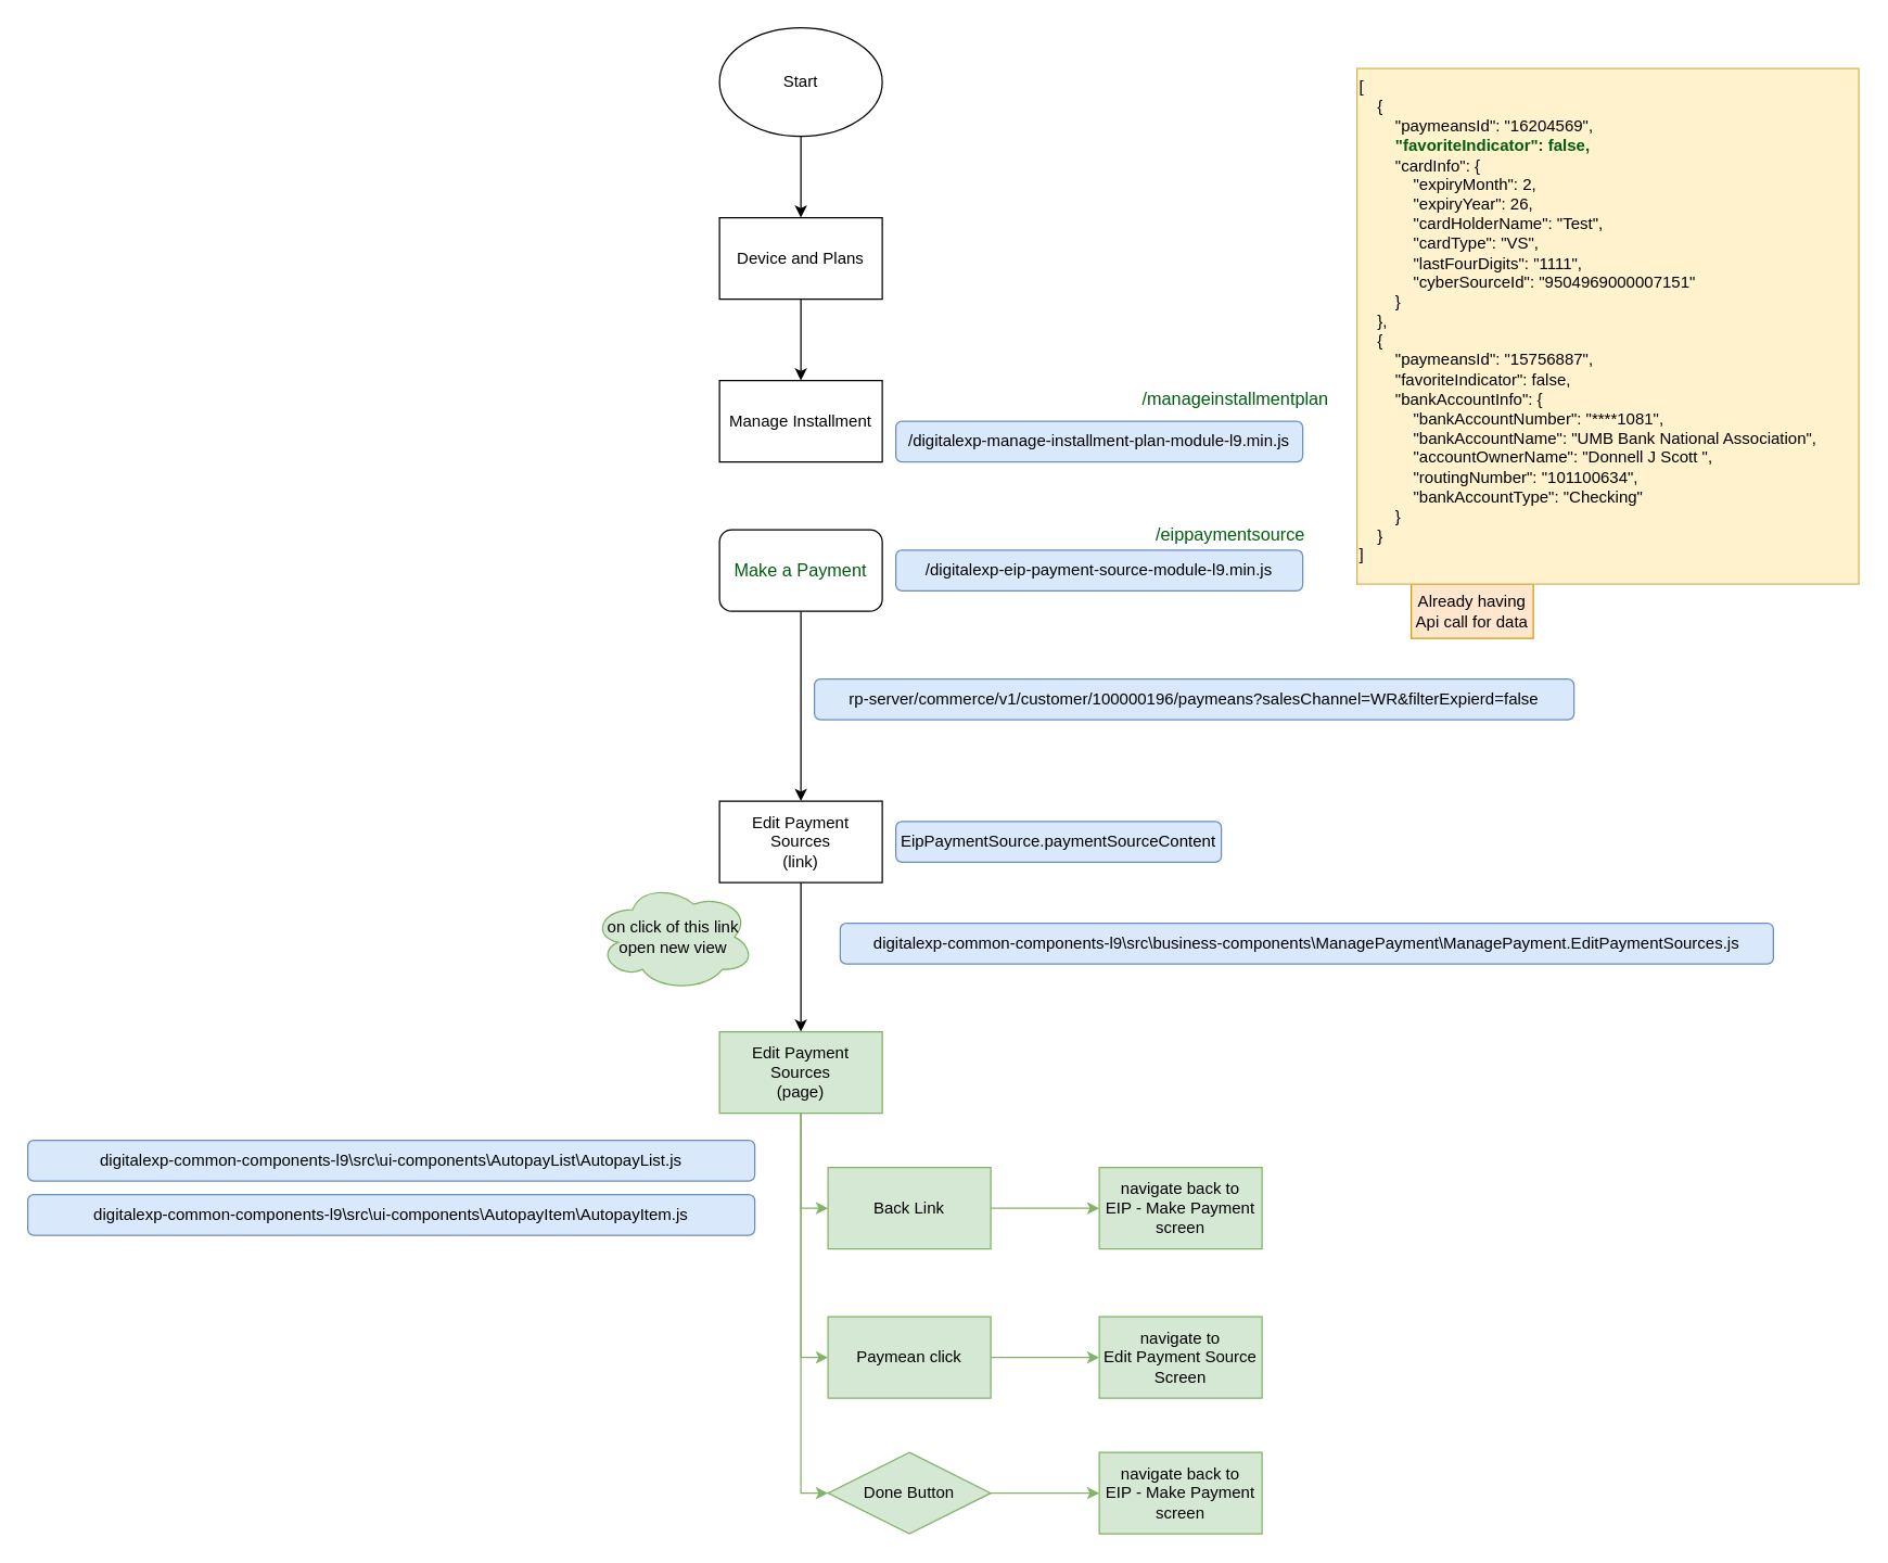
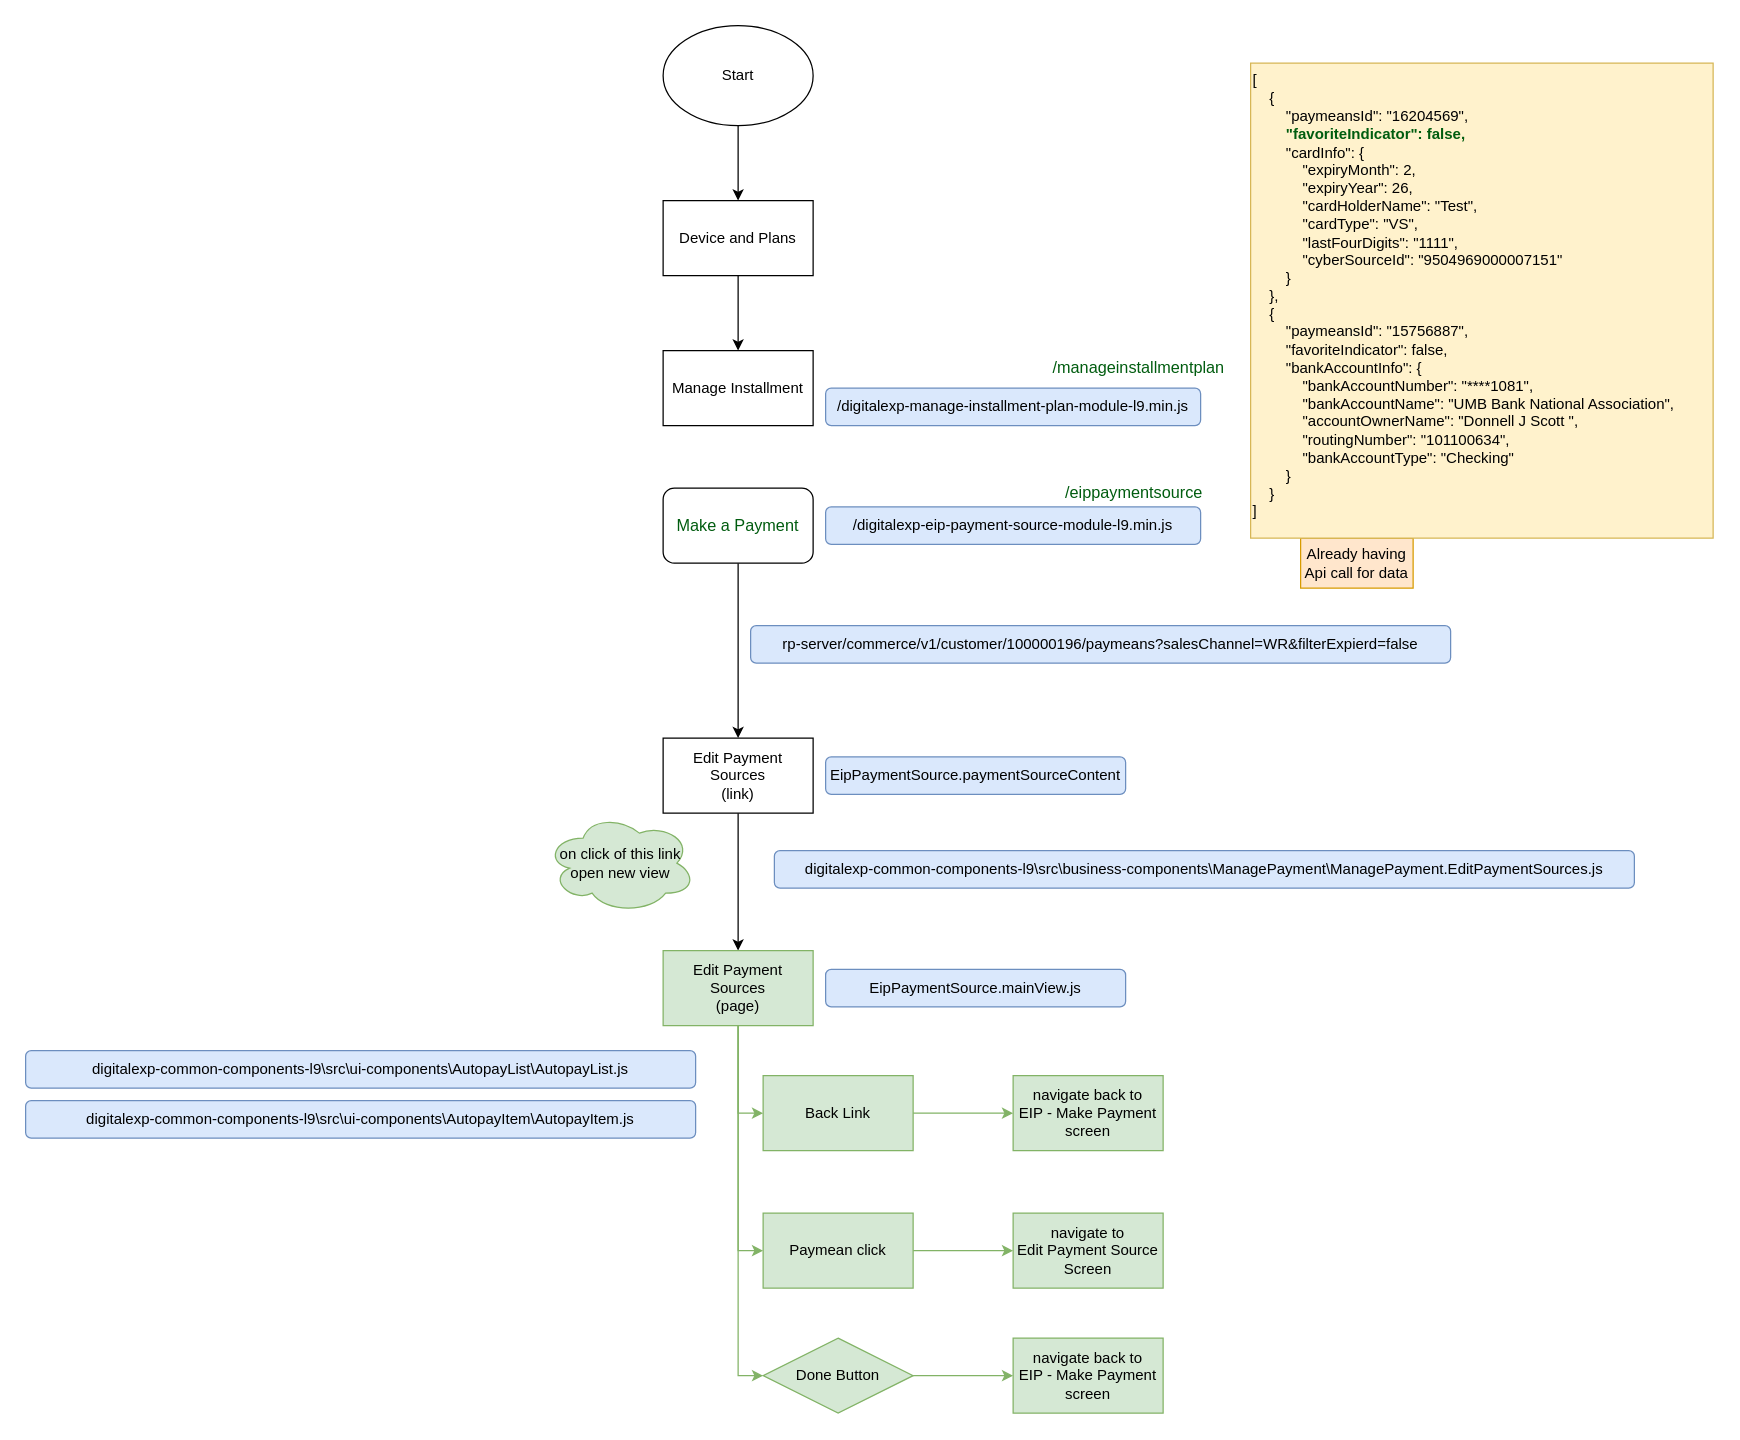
+ <mxCell id="36" value="EipPaymentSource.mainView.js" style="rounded=1;whiteSpace=wrap;html=1;labelBackgroundColor=none;fillColor=#dae8fc;strokeColor=#6c8ebf;" vertex="1" parent="1"><mxGeometry x="660" y="775" width="240" height="30" as="geometry" /></mxCell>
